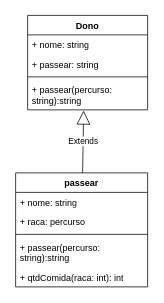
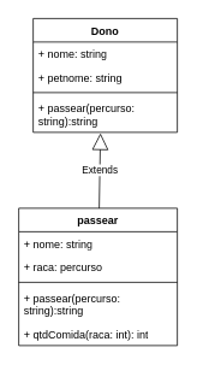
- <mxCell id="4" value="+ passear: string" style="text;strokeColor=none;fillColor=none;align=left;verticalAlign=top;spacingLeft=4;spacingRight=4;overflow=hidden;rotatable=0;points=[[0,0.5],[1,0.5]];portConstraint=eastwest;whiteSpace=wrap;html=1;" vertex="1" parent="2"><mxGeometry y="52" width="160" height="26" as="geometry" /></mxCell>
+ <mxCell id="4" value="+ petnome: string" style="text;strokeColor=none;fillColor=none;align=left;verticalAlign=top;spacingLeft=4;spacingRight=4;overflow=hidden;rotatable=0;points=[[0,0.5],[1,0.5]];portConstraint=eastwest;whiteSpace=wrap;html=1;" vertex="1" parent="2"><mxGeometry y="52" width="160" height="26" as="geometry" /></mxCell>
